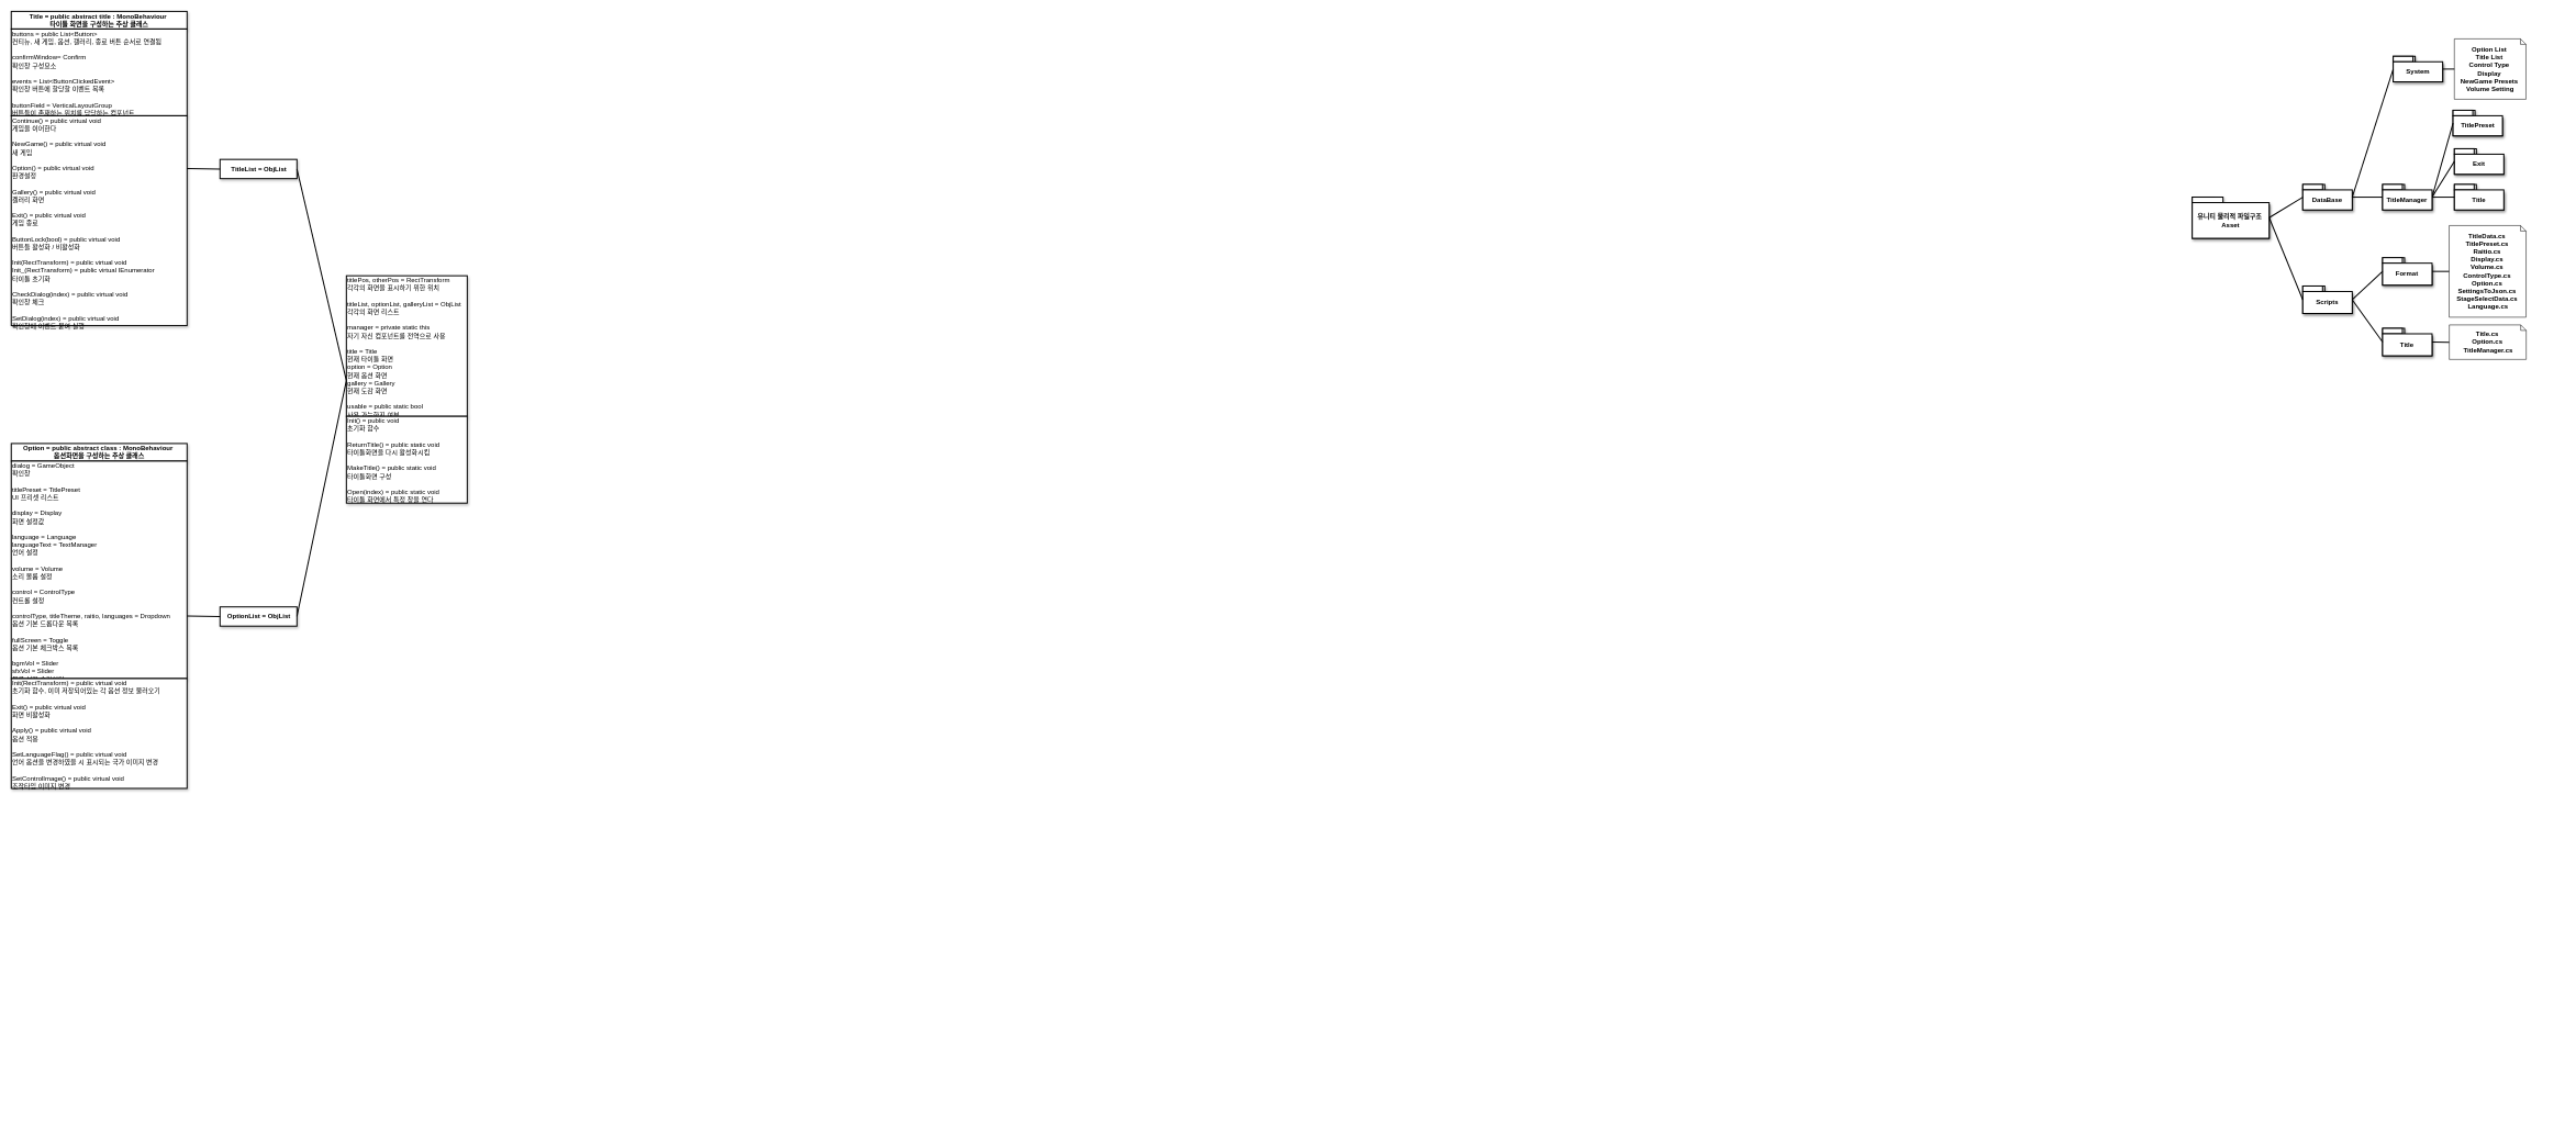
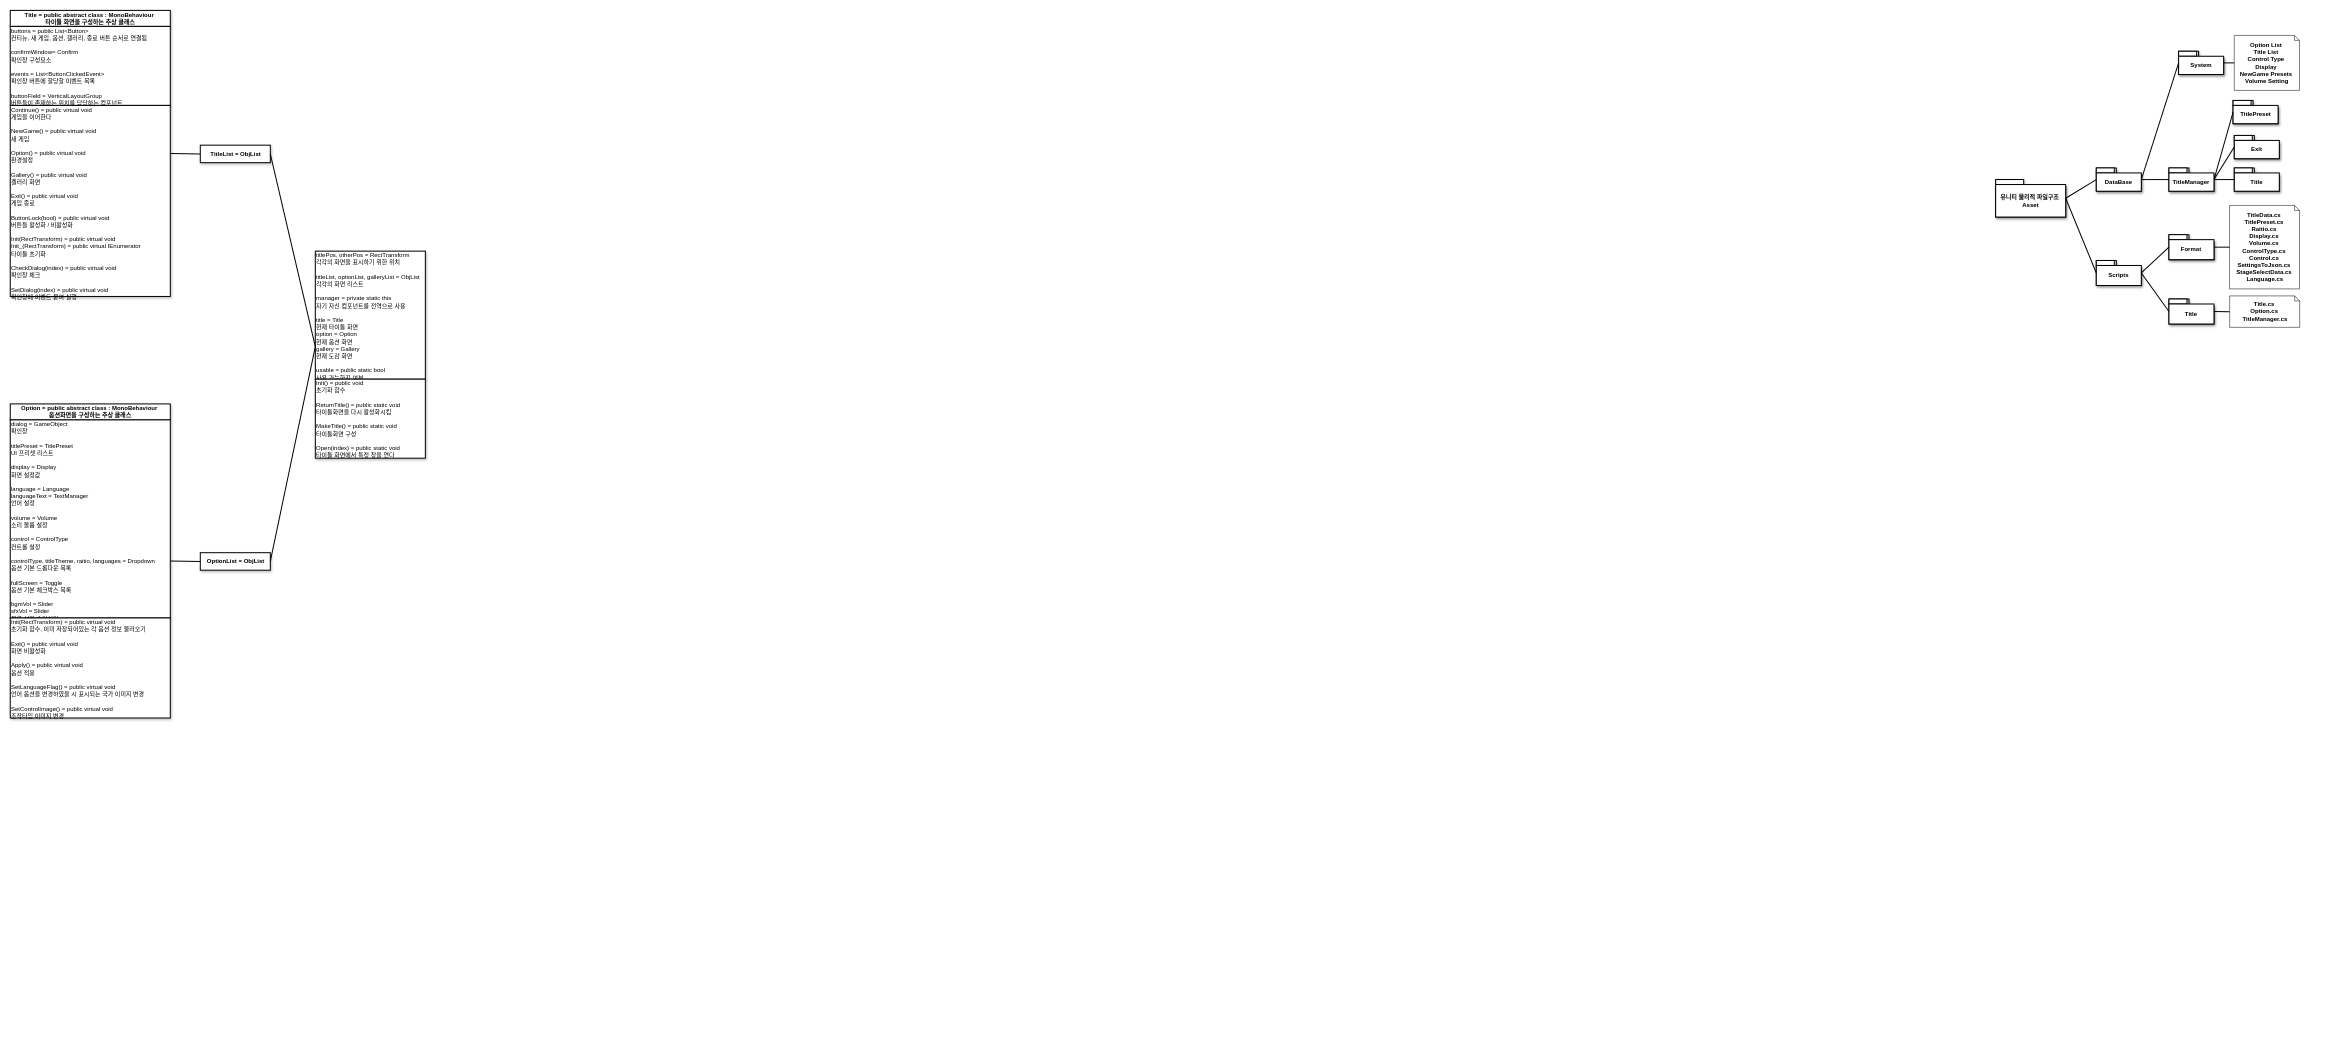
- <mxCell id="3" value="&lt;div style='width: 317.0px;height:auto;word-break: break-word;'&gt;&lt;div align=&quot;center&quot;&gt;&lt;span style=&quot;font-size: 12px; font-family: Arial; white-space: pre-wrap; font-weight: bold; text-decoration: none; line-height: 14px; color: rgb(0, 0, 0);&quot;&gt;Title = public abstract title : MonoBehaviour &lt;/span&gt;&lt;/div&gt;&lt;div align=&quot;center&quot;&gt;&lt;span style=&quot;font-size: 12px; font-family: Arial; white-space: pre-wrap; font-weight: bold; text-decoration: none; line-height: 14px; color: rgb(0, 0, 0);&quot;&gt;타이틀 화면을 구성하는 추상 클래스&lt;/span&gt;&lt;/div&gt;&lt;/div&gt;" style="shape=rect;shadow=1;strokeWidth=2;fillColor=#ffffff;strokeColor=#000000;opacity=100.0;html=1;nl2Br=0;verticalAlign=top;align=center;spacingLeft=0.0;spacingRight=0;spacingTop=-5.0;spacingBottom=2;whiteSpace=wrap;gliffyId=38;" vertex="1" parent="2"><mxGeometry width="320" height="32" as="geometry" /></mxCell>
+ <mxCell id="3" value="&lt;div style='width: 317.0px;height:auto;word-break: break-word;'&gt;&lt;div align=&quot;center&quot;&gt;&lt;span style=&quot;font-size: 12px; font-family: Arial; white-space: pre-wrap; font-weight: bold; text-decoration: none; line-height: 14px; color: rgb(0, 0, 0);&quot;&gt;Title = public abstract class : MonoBehaviour &lt;/span&gt;&lt;/div&gt;&lt;div align=&quot;center&quot;&gt;&lt;span style=&quot;font-size: 12px; font-family: Arial; white-space: pre-wrap; font-weight: bold; text-decoration: none; line-height: 14px; color: rgb(0, 0, 0);&quot;&gt;타이틀 화면을 구성하는 추상 클래스&lt;/span&gt;&lt;/div&gt;&lt;/div&gt;" style="shape=rect;shadow=1;strokeWidth=2;fillColor=#ffffff;strokeColor=#000000;opacity=100.0;html=1;nl2Br=0;verticalAlign=top;align=center;spacingLeft=0.0;spacingRight=0;spacingTop=-5.0;spacingBottom=2;whiteSpace=wrap;gliffyId=38;" vertex="1" parent="2"><mxGeometry width="320" height="32" as="geometry" /></mxCell>
- <mxCell id="32" value="&lt;div style='width: 133.5px;height:auto;word-break: break-word;'&gt;&lt;div align=&quot;center&quot;&gt;&lt;span style=&quot;font-size: 12px; font-family: Arial; white-space: pre-wrap; font-weight: bold; text-decoration: none; line-height: 14px; color: rgb(0, 0, 0);&quot;&gt;TitleData.cs &lt;/span&gt;&lt;/div&gt;&lt;div align=&quot;center&quot;&gt;&lt;span style=&quot;font-size: 12px; font-family: Arial; white-space: pre-wrap; font-weight: bold; text-decoration: none; line-height: 14px; color: rgb(0, 0, 0);&quot;&gt;TitlePreset.cs &lt;/span&gt;&lt;/div&gt;&lt;div align=&quot;center&quot;&gt;&lt;span style=&quot;font-size: 12px; font-family: Arial; white-space: pre-wrap; font-weight: bold; text-decoration: none; line-height: 14px; color: rgb(0, 0, 0);&quot;&gt;Raitio.cs &lt;/span&gt;&lt;/div&gt;&lt;div align=&quot;center&quot;&gt;&lt;span style=&quot;font-size: 12px; font-family: Arial; white-space: pre-wrap; font-weight: bold; text-decoration: none; line-height: 14px; color: rgb(0, 0, 0);&quot;&gt;Display.cs &lt;/span&gt;&lt;/div&gt;&lt;div align=&quot;center&quot;&gt;&lt;span style=&quot;font-size: 12px; font-family: Arial; white-space: pre-wrap; font-weight: bold; text-decoration: none; line-height: 14px; color: rgb(0, 0, 0);&quot;&gt;Volume.cs &lt;/span&gt;&lt;/div&gt;&lt;div align=&quot;center&quot;&gt;&lt;span style=&quot;font-size: 12px; font-family: Arial; white-space: pre-wrap; font-weight: bold; text-decoration: none; line-height: 14px; color: rgb(0, 0, 0);&quot;&gt;ControlType.cs &lt;/span&gt;&lt;/div&gt;&lt;div align=&quot;center&quot;&gt;&lt;span style=&quot;font-size: 12px; font-family: Arial; white-space: pre-wrap; font-weight: bold; text-decoration: none; line-height: 14px; color: rgb(0, 0, 0);&quot;&gt;Option.cs &lt;/span&gt;&lt;/div&gt;&lt;div align=&quot;center&quot;&gt;&lt;span style=&quot;font-size: 12px; font-family: Arial; white-space: pre-wrap; font-weight: bold; text-decoration: none; line-height: 14px; color: rgb(0, 0, 0);&quot;&gt;SettingsToJson.cs &lt;/span&gt;&lt;/div&gt;&lt;div align=&quot;center&quot;&gt;&lt;span style=&quot;font-size: 12px; font-family: Arial; white-space: pre-wrap; font-weight: bold; text-decoration: none; line-height: 14px; color: rgb(0, 0, 0);&quot;&gt;StageSelectData.cs &lt;/span&gt;&lt;/div&gt;&lt;div align=&quot;center&quot;&gt;&lt;span style=&quot;font-size: 12px; font-family: Arial; white-space: pre-wrap; font-weight: bold; text-decoration: none; line-height: 14px; color: rgb(0, 0, 0);&quot;&gt;Language.cs&lt;/span&gt;&lt;/div&gt;&lt;/div&gt;" style="shape=note;size=10;shadow=0;strokeWidth=1;fillColor=#FFFFFF;strokeColor=#000000;opacity=100.0;html=1;nl2Br=0;verticalAlign=middle;align=center;spacingLeft=1.75;spacingRight=0;whiteSpace=wrap;gliffyId=237;" vertex="1" parent="1"><mxGeometry x="4457.591" y="410" width="140" height="166.873" as="geometry" /></mxCell>
+ <mxCell id="32" value="&lt;div style='width: 133.5px;height:auto;word-break: break-word;'&gt;&lt;div align=&quot;center&quot;&gt;&lt;span style=&quot;font-size: 12px; font-family: Arial; white-space: pre-wrap; font-weight: bold; text-decoration: none; line-height: 14px; color: rgb(0, 0, 0);&quot;&gt;TitleData.cs &lt;/span&gt;&lt;/div&gt;&lt;div align=&quot;center&quot;&gt;&lt;span style=&quot;font-size: 12px; font-family: Arial; white-space: pre-wrap; font-weight: bold; text-decoration: none; line-height: 14px; color: rgb(0, 0, 0);&quot;&gt;TitlePreset.cs &lt;/span&gt;&lt;/div&gt;&lt;div align=&quot;center&quot;&gt;&lt;span style=&quot;font-size: 12px; font-family: Arial; white-space: pre-wrap; font-weight: bold; text-decoration: none; line-height: 14px; color: rgb(0, 0, 0);&quot;&gt;Raitio.cs &lt;/span&gt;&lt;/div&gt;&lt;div align=&quot;center&quot;&gt;&lt;span style=&quot;font-size: 12px; font-family: Arial; white-space: pre-wrap; font-weight: bold; text-decoration: none; line-height: 14px; color: rgb(0, 0, 0);&quot;&gt;Display.cs &lt;/span&gt;&lt;/div&gt;&lt;div align=&quot;center&quot;&gt;&lt;span style=&quot;font-size: 12px; font-family: Arial; white-space: pre-wrap; font-weight: bold; text-decoration: none; line-height: 14px; color: rgb(0, 0, 0);&quot;&gt;Volume.cs &lt;/span&gt;&lt;/div&gt;&lt;div align=&quot;center&quot;&gt;&lt;span style=&quot;font-size: 12px; font-family: Arial; white-space: pre-wrap; font-weight: bold; text-decoration: none; line-height: 14px; color: rgb(0, 0, 0);&quot;&gt;ControlType.cs &lt;/span&gt;&lt;/div&gt;&lt;div align=&quot;center&quot;&gt;&lt;span style=&quot;font-size: 12px; font-family: Arial; white-space: pre-wrap; font-weight: bold; text-decoration: none; line-height: 14px; color: rgb(0, 0, 0);&quot;&gt;Control.cs &lt;/span&gt;&lt;/div&gt;&lt;div align=&quot;center&quot;&gt;&lt;span style=&quot;font-size: 12px; font-family: Arial; white-space: pre-wrap; font-weight: bold; text-decoration: none; line-height: 14px; color: rgb(0, 0, 0);&quot;&gt;SettingsToJson.cs &lt;/span&gt;&lt;/div&gt;&lt;div align=&quot;center&quot;&gt;&lt;span style=&quot;font-size: 12px; font-family: Arial; white-space: pre-wrap; font-weight: bold; text-decoration: none; line-height: 14px; color: rgb(0, 0, 0);&quot;&gt;StageSelectData.cs &lt;/span&gt;&lt;/div&gt;&lt;div align=&quot;center&quot;&gt;&lt;span style=&quot;font-size: 12px; font-family: Arial; white-space: pre-wrap; font-weight: bold; text-decoration: none; line-height: 14px; color: rgb(0, 0, 0);&quot;&gt;Language.cs&lt;/span&gt;&lt;/div&gt;&lt;/div&gt;" style="shape=note;size=10;shadow=0;strokeWidth=1;fillColor=#FFFFFF;strokeColor=#000000;opacity=100.0;html=1;nl2Br=0;verticalAlign=middle;align=center;spacingLeft=1.75;spacingRight=0;whiteSpace=wrap;gliffyId=237;" vertex="1" parent="1"><mxGeometry x="4457.591" y="410" width="140" height="166.873" as="geometry" /></mxCell>
